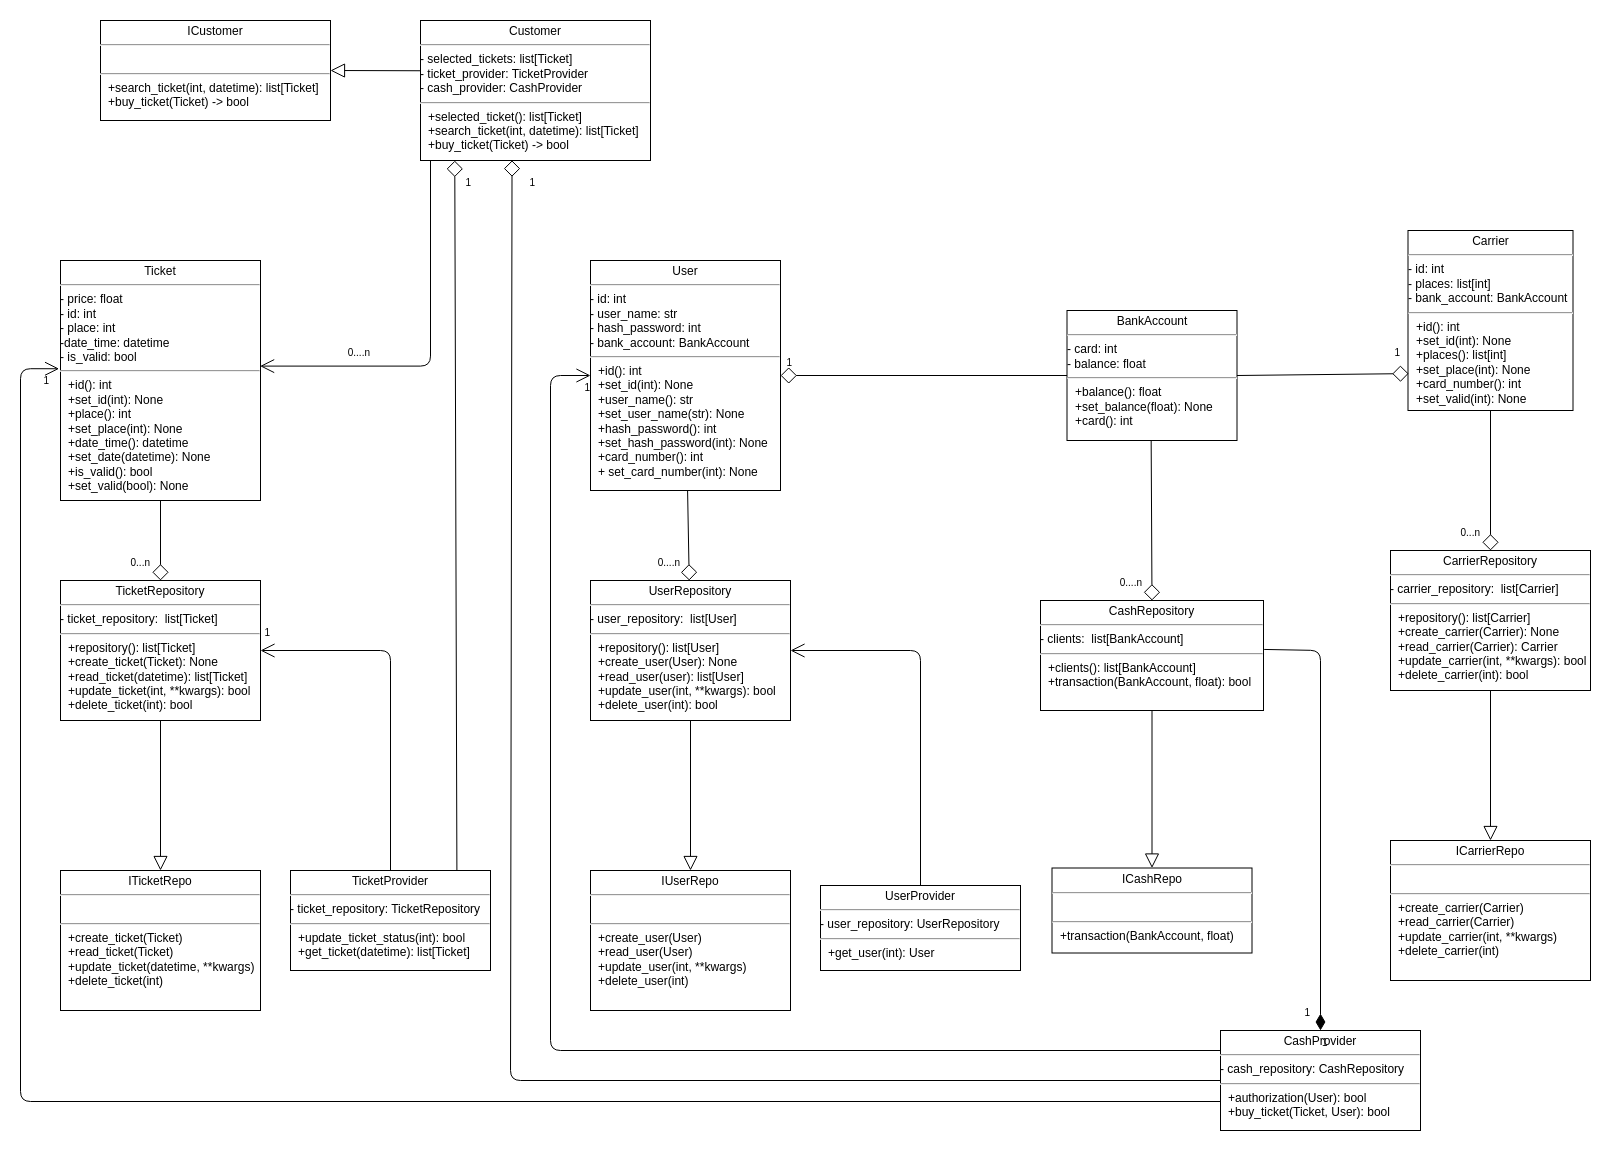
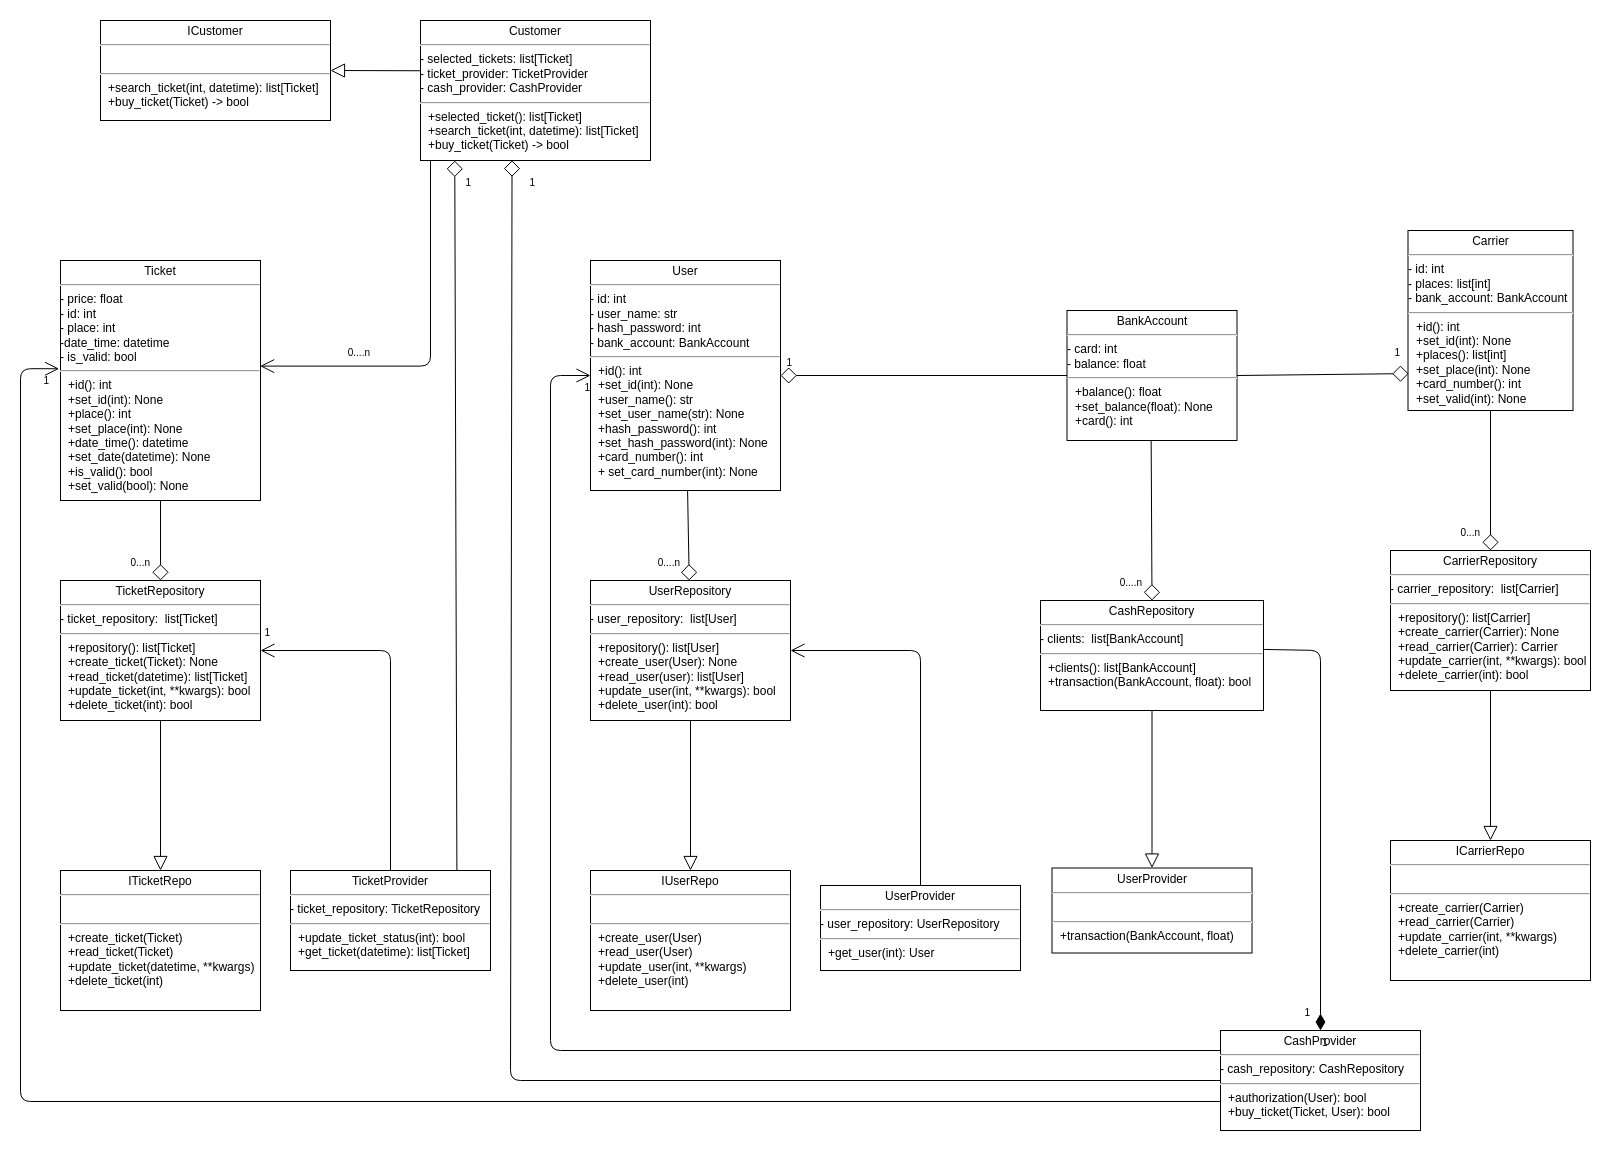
- <mxCell id="30" value="&lt;p style=&quot;margin: 4px 0px 0px;&quot;&gt;&lt;span style=&quot;background-color: initial;&quot;&gt;ICashRepo&lt;/span&gt;&lt;br&gt;&lt;/p&gt;&lt;hr style=&quot;text-align: left;&quot;&gt;&lt;p style=&quot;font-size: 10px; margin: 0px;&quot;&gt;&lt;/p&gt;&lt;p style=&quot;text-align: left; margin: 0px;&quot;&gt;&lt;br&gt;&lt;/p&gt;&lt;hr&gt;&lt;p style=&quot;text-align: left; margin: 0px 0px 0px 8px;&quot;&gt;+transaction(BankAccount, float)&lt;br&gt;&lt;/p&gt;" style="shape=rect;html=1;overflow=fill;whiteSpace=wrap;" parent="1" vertex="1"><mxGeometry x="1051.5" y="867.5" width="200" height="85" as="geometry" /></mxCell>
+ <mxCell id="30" value="&lt;p style=&quot;margin: 4px 0px 0px;&quot;&gt;&lt;span style=&quot;background-color: initial;&quot;&gt;UserProvider&lt;/span&gt;&lt;br&gt;&lt;/p&gt;&lt;hr style=&quot;text-align: left;&quot;&gt;&lt;p style=&quot;font-size: 10px; margin: 0px;&quot;&gt;&lt;/p&gt;&lt;p style=&quot;text-align: left; margin: 0px;&quot;&gt;&lt;br&gt;&lt;/p&gt;&lt;hr&gt;&lt;p style=&quot;text-align: left; margin: 0px 0px 0px 8px;&quot;&gt;+transaction(BankAccount, float)&lt;br&gt;&lt;/p&gt;" style="shape=rect;html=1;overflow=fill;whiteSpace=wrap;" parent="1" vertex="1"><mxGeometry x="1051.5" y="867.5" width="200" height="85" as="geometry" /></mxCell>
